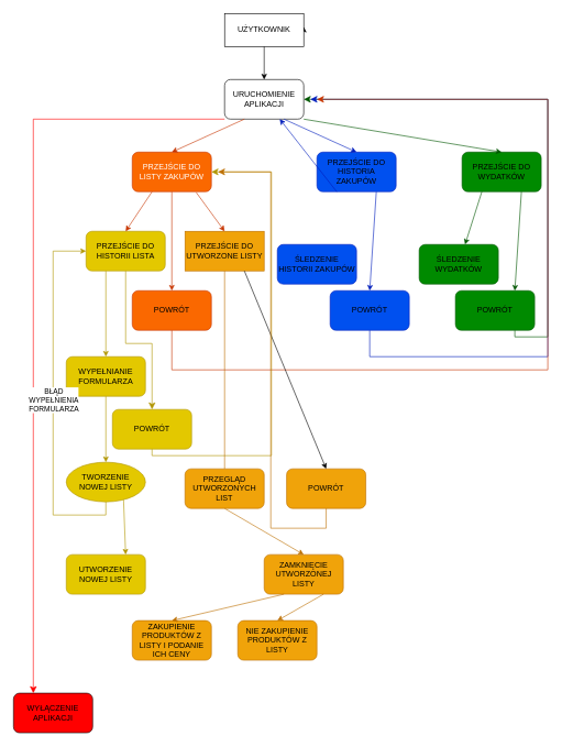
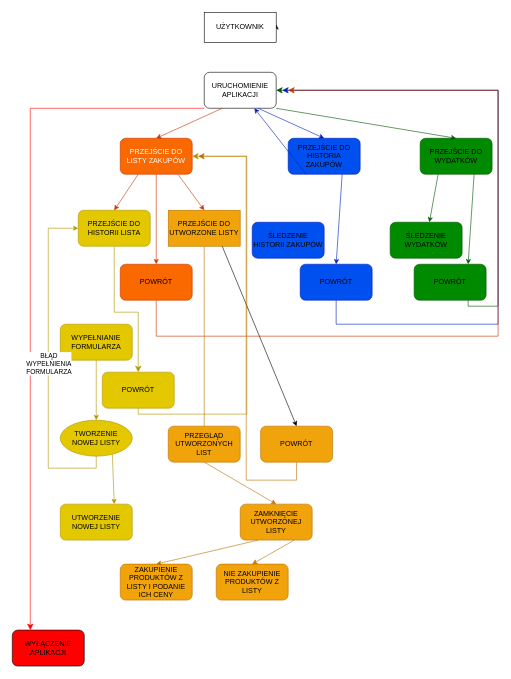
- <mxCell id="5" value="" style="endArrow=classic;html=1;rounded=0;exitX=0.5;exitY=1;exitDx=0;exitDy=0;entryX=0.5;entryY=0;entryDx=0;entryDy=0;" edge="1" parent="1" source="3" target="4"><mxGeometry width="50" height="50" relative="1" as="geometry"><mxPoint x="250" y="1540" as="sourcePoint" /><mxPoint x="300" y="1490" as="targetPoint" /></mxGeometry></mxCell>
- <mxCell id="13" value="&lt;div&gt;ŚLEDZENIE&lt;/div&gt;&lt;div&gt;WYDATKÓW&lt;br&gt;&lt;/div&gt;" style="rounded=1;whiteSpace=wrap;html=1;fillColor=#008a00;fontColor=#000000;strokeColor=#005700;" vertex="1" parent="1"><mxGeometry x="635" y="370" width="120" height="60" as="geometry" /></mxCell>
+ <mxCell id="13" value="&lt;div&gt;ŚLEDZENIE&lt;/div&gt;&lt;div&gt;WYDATKÓW&lt;br&gt;&lt;/div&gt;" style="rounded=1;whiteSpace=wrap;html=1;fillColor=#008a00;fontColor=#000000;strokeColor=#005700;" vertex="1" parent="1"><mxGeometry x="650" y="370" width="120" height="60" as="geometry" /></mxCell>
- <mxCell id="33" value="" style="endArrow=classic;html=1;rounded=0;exitX=0.25;exitY=1;exitDx=0;exitDy=0;entryX=0.5;entryY=0;entryDx=0;entryDy=0;fillColor=#e3c800;strokeColor=#B09500;" edge="1" parent="1" source="24" target="31"><mxGeometry width="50" height="50" relative="1" as="geometry"><mxPoint x="470" y="510" as="sourcePoint" /><mxPoint x="520" y="460" as="targetPoint" /></mxGeometry></mxCell>
